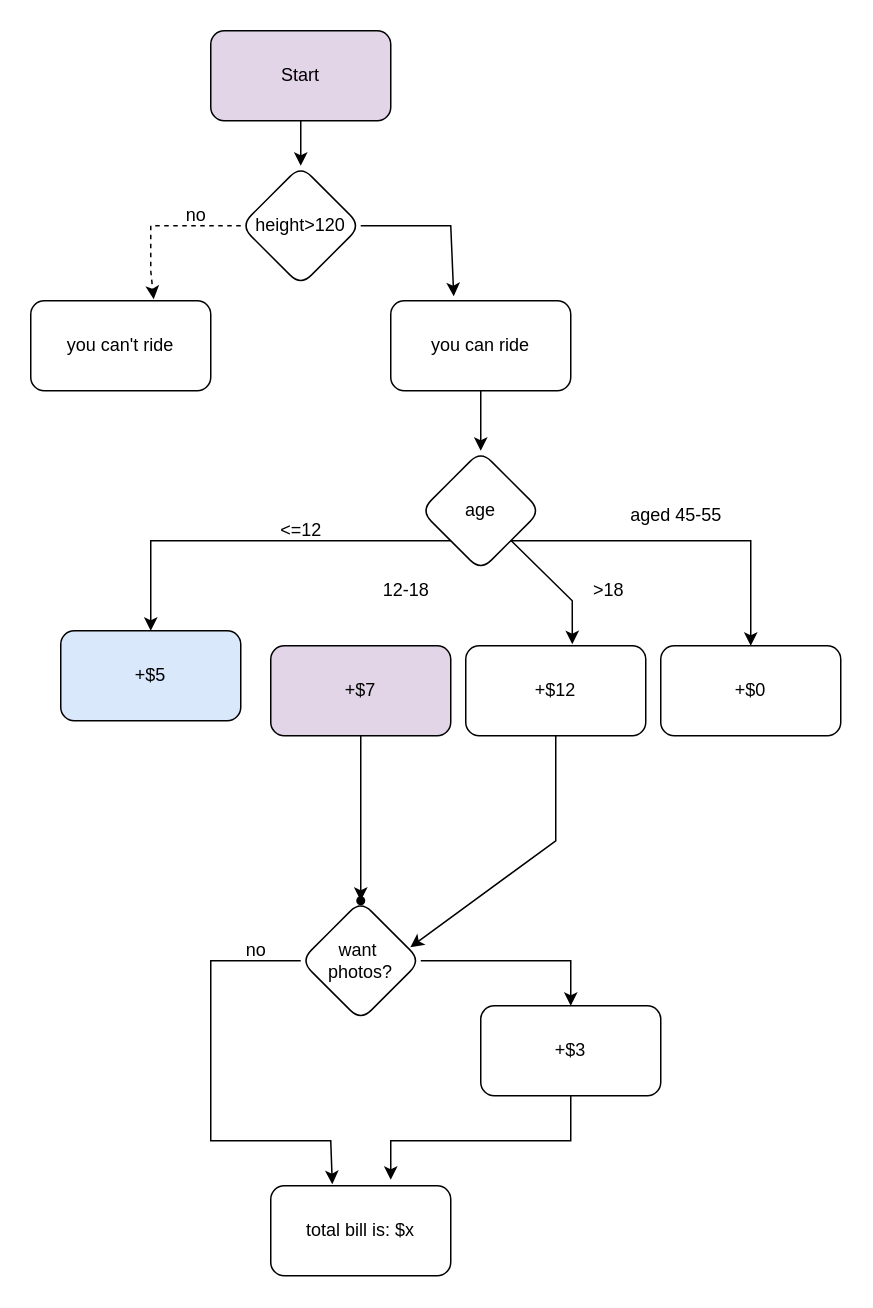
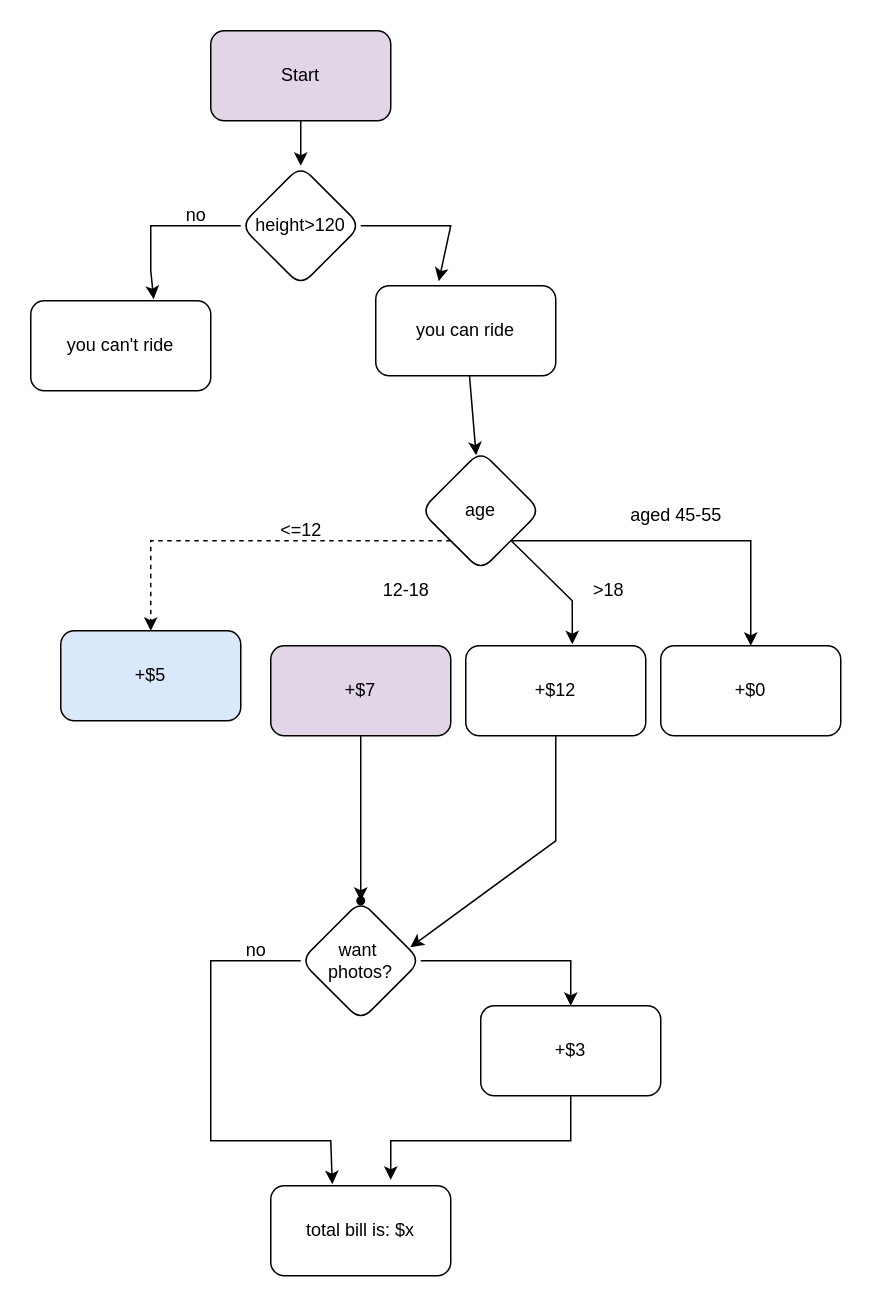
- <mxCell id="4" value="" style="edgeStyle=none;rounded=0;orthogonalLoop=1;jettySize=auto;html=1;entryX=0.683;entryY=-0.017;entryDx=0;entryDy=0;entryPerimeter=0;dashed=1;" edge="1" parent="1" source="6" target="7"><mxGeometry relative="1" as="geometry"><Array as="points"><mxPoint x="130" y="150" /><mxPoint x="100" y="150" /><mxPoint x="100" y="180" /></Array></mxGeometry></mxCell>
+ <mxCell id="4" value="" style="edgeStyle=none;rounded=0;orthogonalLoop=1;jettySize=auto;html=1;entryX=0.683;entryY=-0.017;entryDx=0;entryDy=0;entryPerimeter=0;" edge="1" parent="1" source="6" target="7"><mxGeometry relative="1" as="geometry"><Array as="points"><mxPoint x="130" y="150" /><mxPoint x="100" y="150" /><mxPoint x="100" y="180" /></Array></mxGeometry></mxCell>
- <mxCell id="9" value="you can ride" style="whiteSpace=wrap;html=1;rounded=1;" vertex="1" parent="1"><mxGeometry x="260" y="200" width="120" height="60" as="geometry" /></mxCell>
+ <mxCell id="9" value="you can ride" style="whiteSpace=wrap;html=1;rounded=1;" vertex="1" parent="1"><mxGeometry x="250" y="190" width="120" height="60" as="geometry" /></mxCell>
- <mxCell id="10" value="" style="edgeStyle=none;rounded=0;orthogonalLoop=1;jettySize=auto;html=1;" edge="1" parent="1" source="13" target="16"><mxGeometry relative="1" as="geometry"><Array as="points"><mxPoint x="300" y="360" /><mxPoint x="100" y="360" /></Array></mxGeometry></mxCell>
+ <mxCell id="10" value="" style="edgeStyle=none;rounded=0;orthogonalLoop=1;jettySize=auto;html=1;dashed=1;" edge="1" parent="1" source="13" target="16"><mxGeometry relative="1" as="geometry"><Array as="points"><mxPoint x="300" y="360" /><mxPoint x="100" y="360" /></Array></mxGeometry></mxCell>
